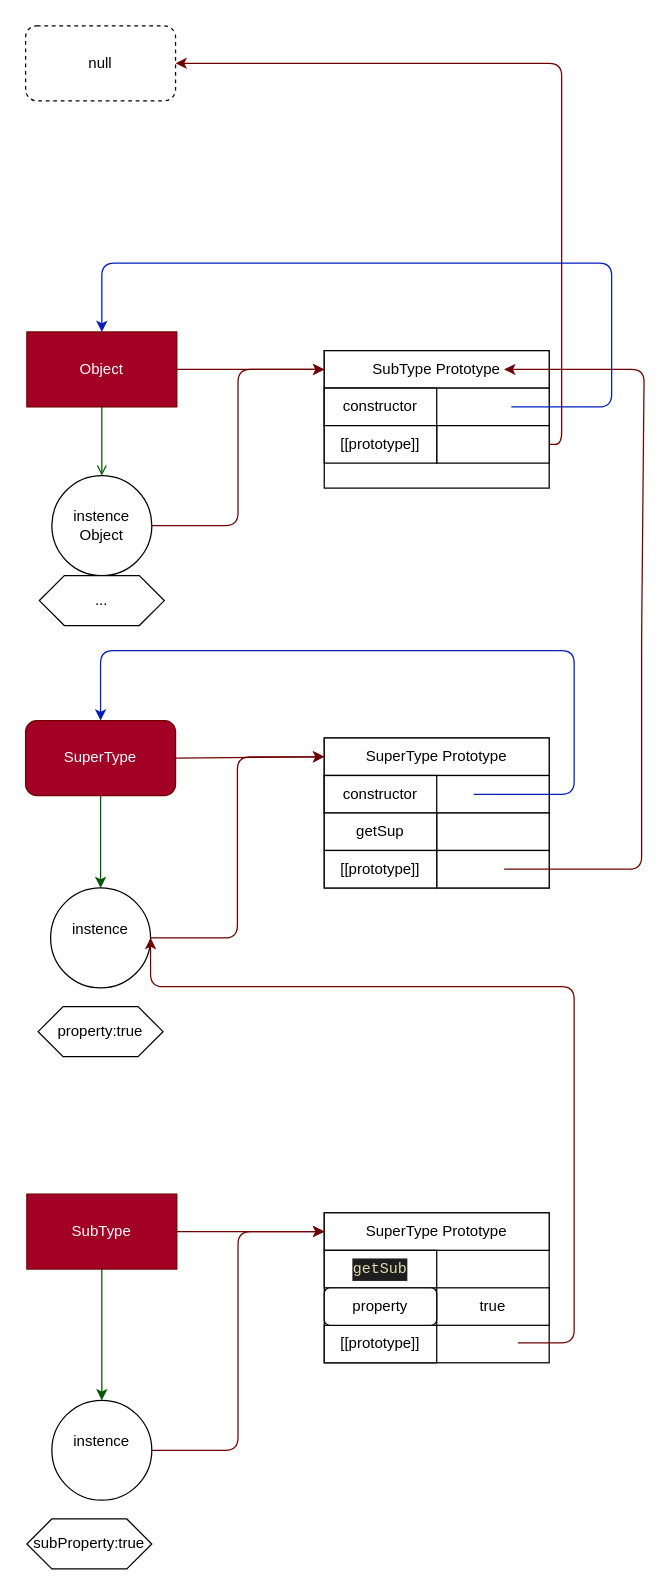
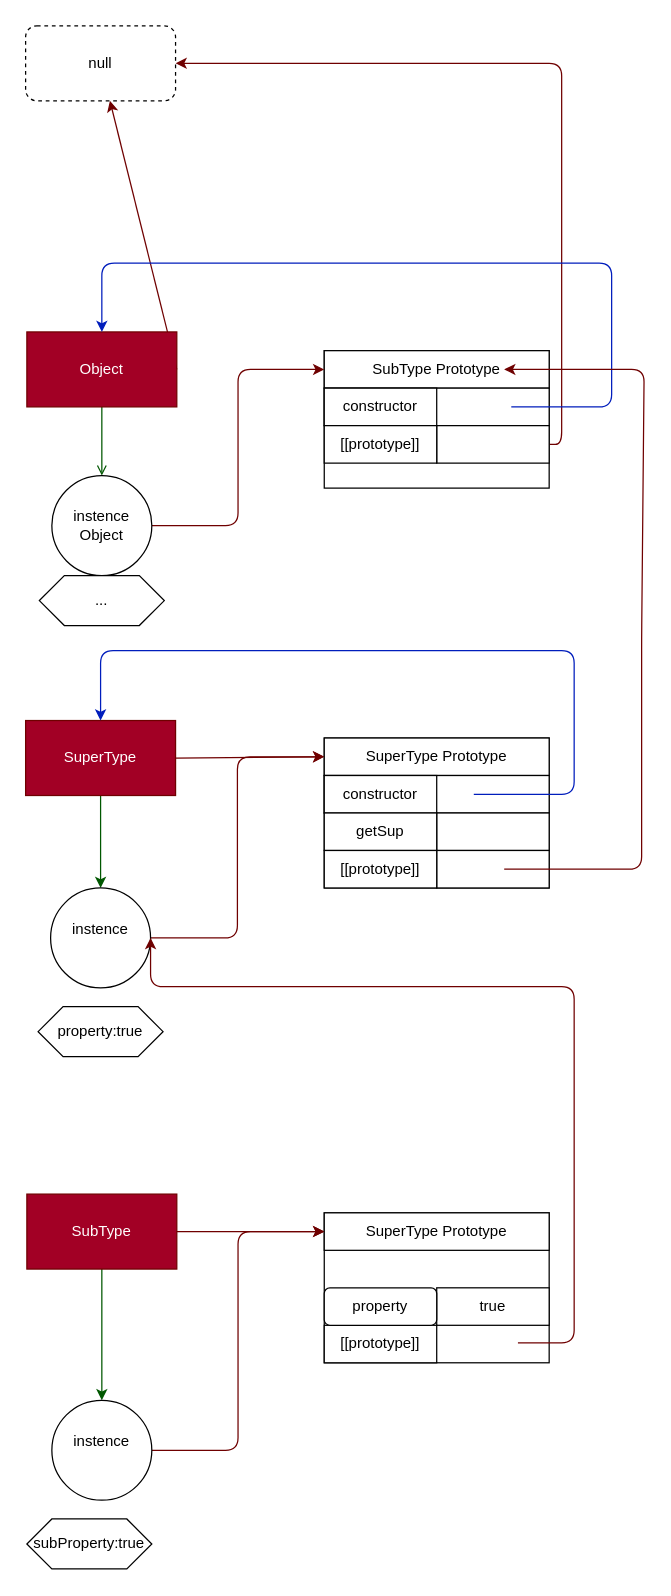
- <mxCell id="12" style="edgeStyle=none;html=1;exitX=1;exitY=0.5;exitDx=0;exitDy=0;entryX=0;entryY=0.5;entryDx=0;entryDy=0;fillColor=#a20025;strokeColor=#6F0000;" edge="1" parent="1" source="14" target="16"><mxGeometry relative="1" as="geometry" /></mxCell>
+ <mxCell id="12" style="edgeStyle=none;html=1;exitX=1;exitY=0.5;exitDx=0;exitDy=0;fillColor=#a20025;strokeColor=#6F0000;" edge="1" parent="1" source="14" target="23"><mxGeometry relative="1" as="geometry" /></mxCell>
- <mxCell id="4" value="SuperType" style="whiteSpace=wrap;html=1;fillColor=#a20025;fontColor=#ffffff;strokeColor=#6F0000;rounded=1;" vertex="1" parent="1"><mxGeometry x="20" y="576" width="120" height="60" as="geometry" /></mxCell>
+ <mxCell id="4" value="SuperType" style="rounded=0;whiteSpace=wrap;html=1;fillColor=#a20025;fontColor=#ffffff;strokeColor=#6F0000;" vertex="1" parent="1"><mxGeometry x="20" y="576" width="120" height="60" as="geometry" /></mxCell>
- <mxCell id="35" value="&lt;div style=&quot;background-color: rgb(30, 30, 30); font-family: Menlo, Monaco, &amp;quot;Courier New&amp;quot;, monospace; line-height: 18px;&quot;&gt;&lt;font color=&quot;#dcdcaa&quot;&gt;getSub&lt;/font&gt;&lt;/div&gt;" style="rounded=0;whiteSpace=wrap;html=1;" vertex="1" parent="1"><mxGeometry x="259" y="1000" width="90" height="30" as="geometry" /></mxCell>
